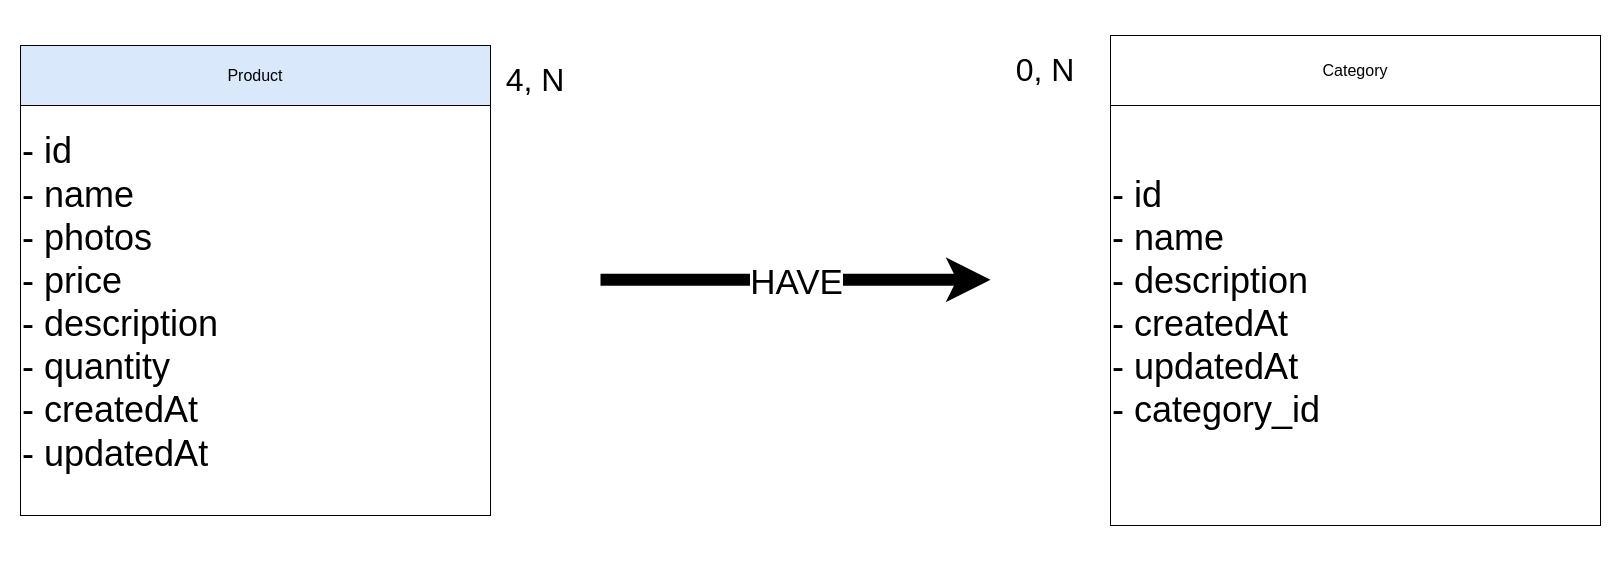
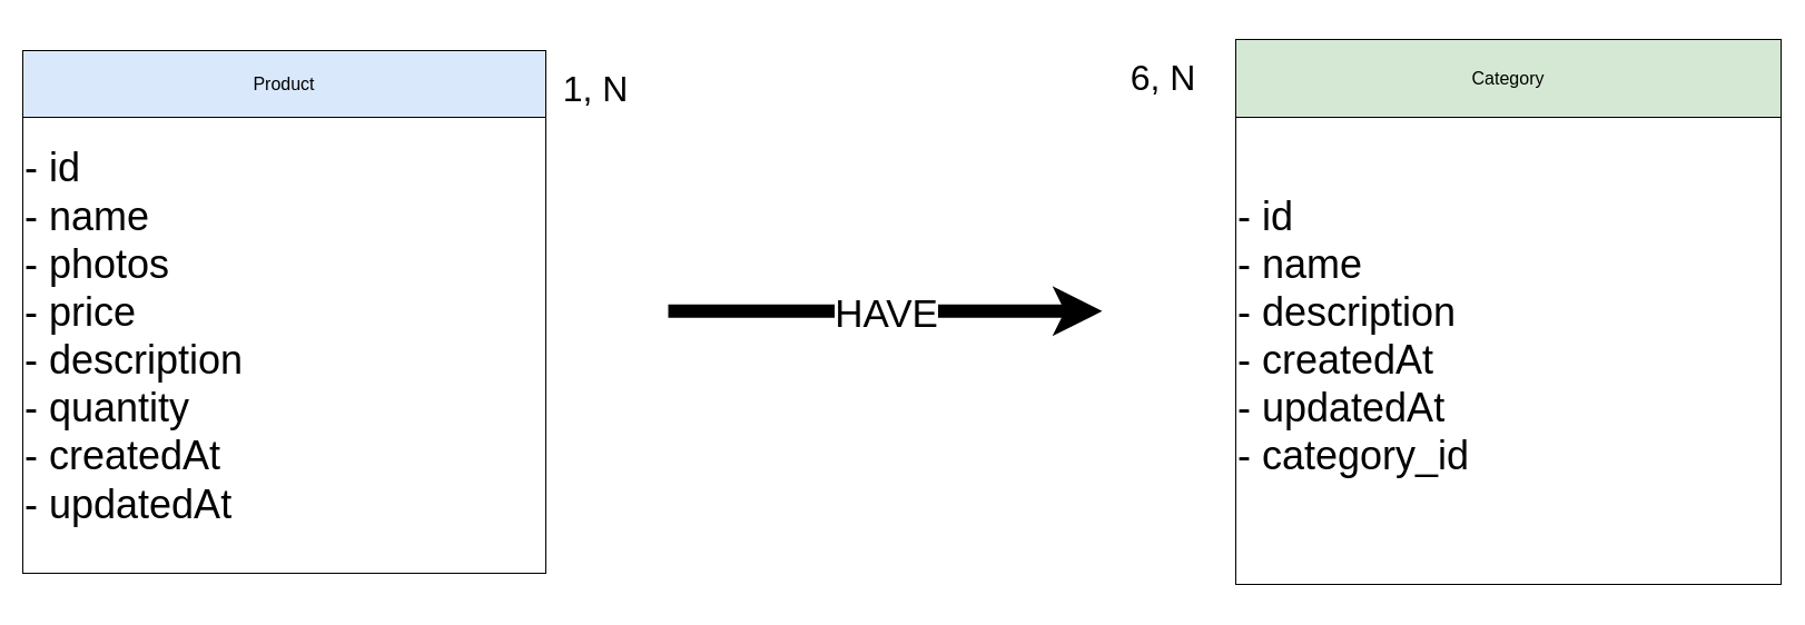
- <mxCell id="9" value="&lt;span style=&quot;font-size: 32px;&quot;&gt;0, N&lt;/span&gt;" style="text;strokeColor=none;align=center;fillColor=none;html=1;verticalAlign=middle;whiteSpace=wrap;rounded=0;" parent="1" vertex="1"><mxGeometry x="940" y="20" width="210" height="90" as="geometry" /></mxCell>
+ <mxCell id="9" value="&lt;span style=&quot;font-size: 32px;&quot;&gt;6, N&lt;/span&gt;" style="text;strokeColor=none;align=center;fillColor=none;html=1;verticalAlign=middle;whiteSpace=wrap;rounded=0;" parent="1" vertex="1"><mxGeometry x="940" y="20" width="210" height="90" as="geometry" /></mxCell>
- <mxCell id="5" value="&lt;font size=&quot;3&quot;&gt;Category&lt;/font&gt;" style="rounded=0;whiteSpace=wrap;html=1;" parent="1" vertex="1"><mxGeometry x="1110" y="30" width="490" height="70" as="geometry" /></mxCell>
+ <mxCell id="5" value="&lt;font size=&quot;3&quot;&gt;Category&lt;/font&gt;" style="rounded=0;whiteSpace=wrap;html=1;fillColor=#d5e8d4;" parent="1" vertex="1"><mxGeometry x="1110" y="30" width="490" height="70" as="geometry" /></mxCell>
- <mxCell id="8" value="&lt;span style=&quot;font-size: 32px;&quot;&gt;4, N&lt;/span&gt;" style="text;strokeColor=none;align=center;fillColor=none;html=1;verticalAlign=middle;whiteSpace=wrap;rounded=0;" parent="1" vertex="1"><mxGeometry x="430" y="30" width="210" height="90" as="geometry" /></mxCell>
+ <mxCell id="8" value="&lt;span style=&quot;font-size: 32px;&quot;&gt;1, N&lt;/span&gt;" style="text;strokeColor=none;align=center;fillColor=none;html=1;verticalAlign=middle;whiteSpace=wrap;rounded=0;" parent="1" vertex="1"><mxGeometry x="430" y="30" width="210" height="90" as="geometry" /></mxCell>
